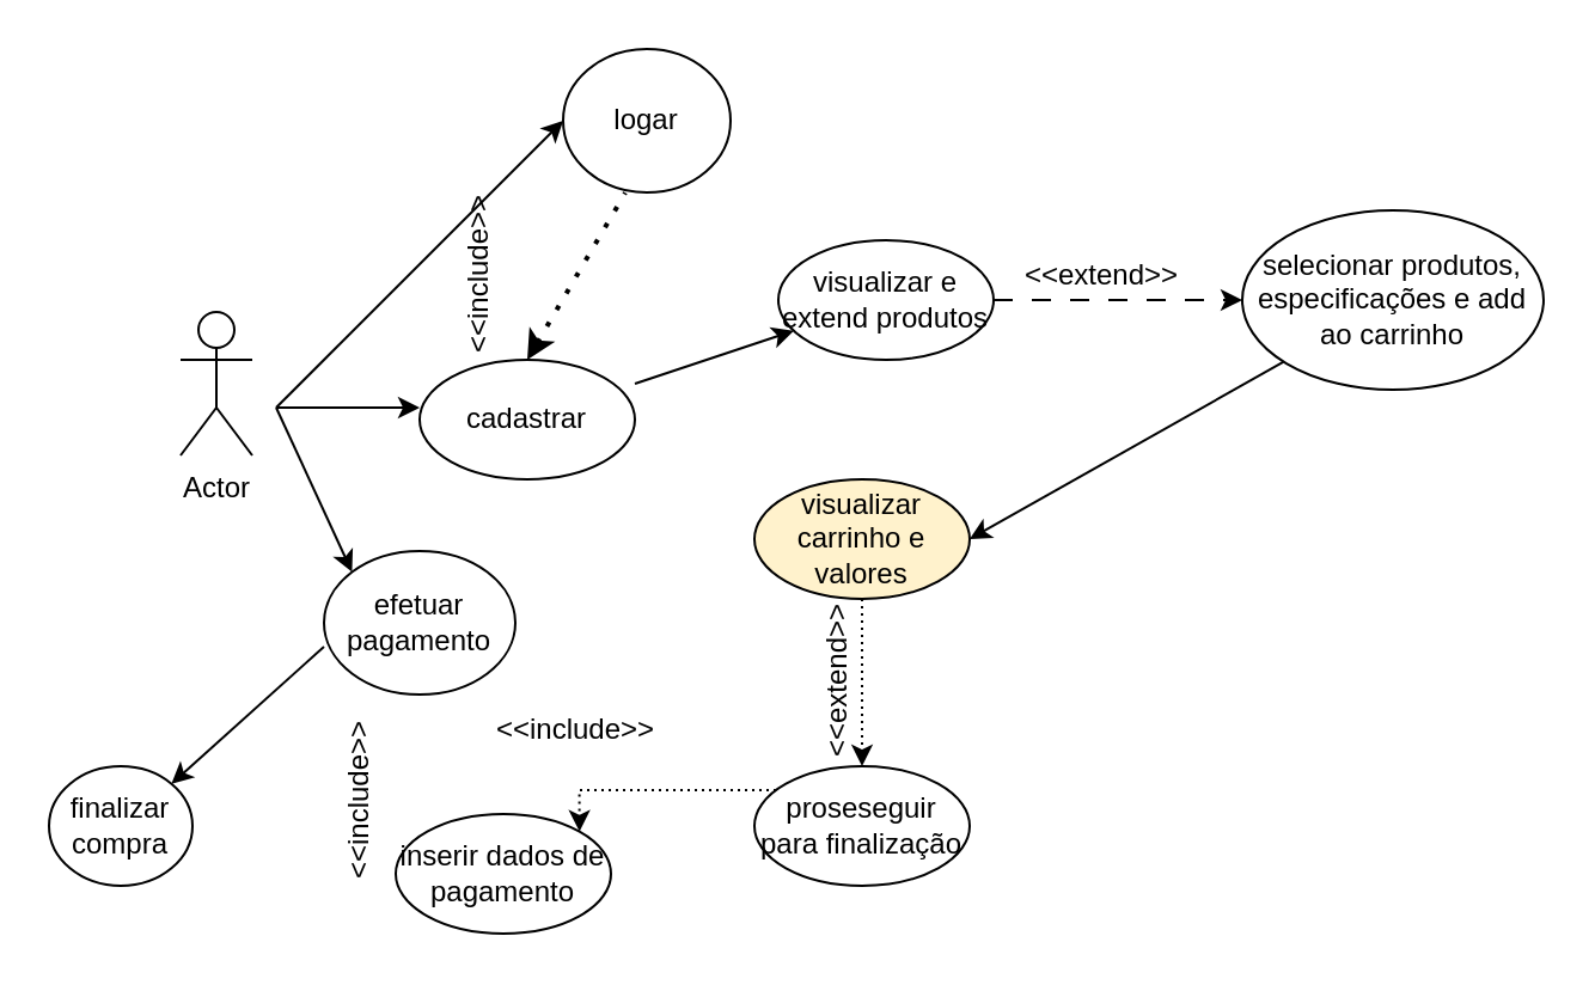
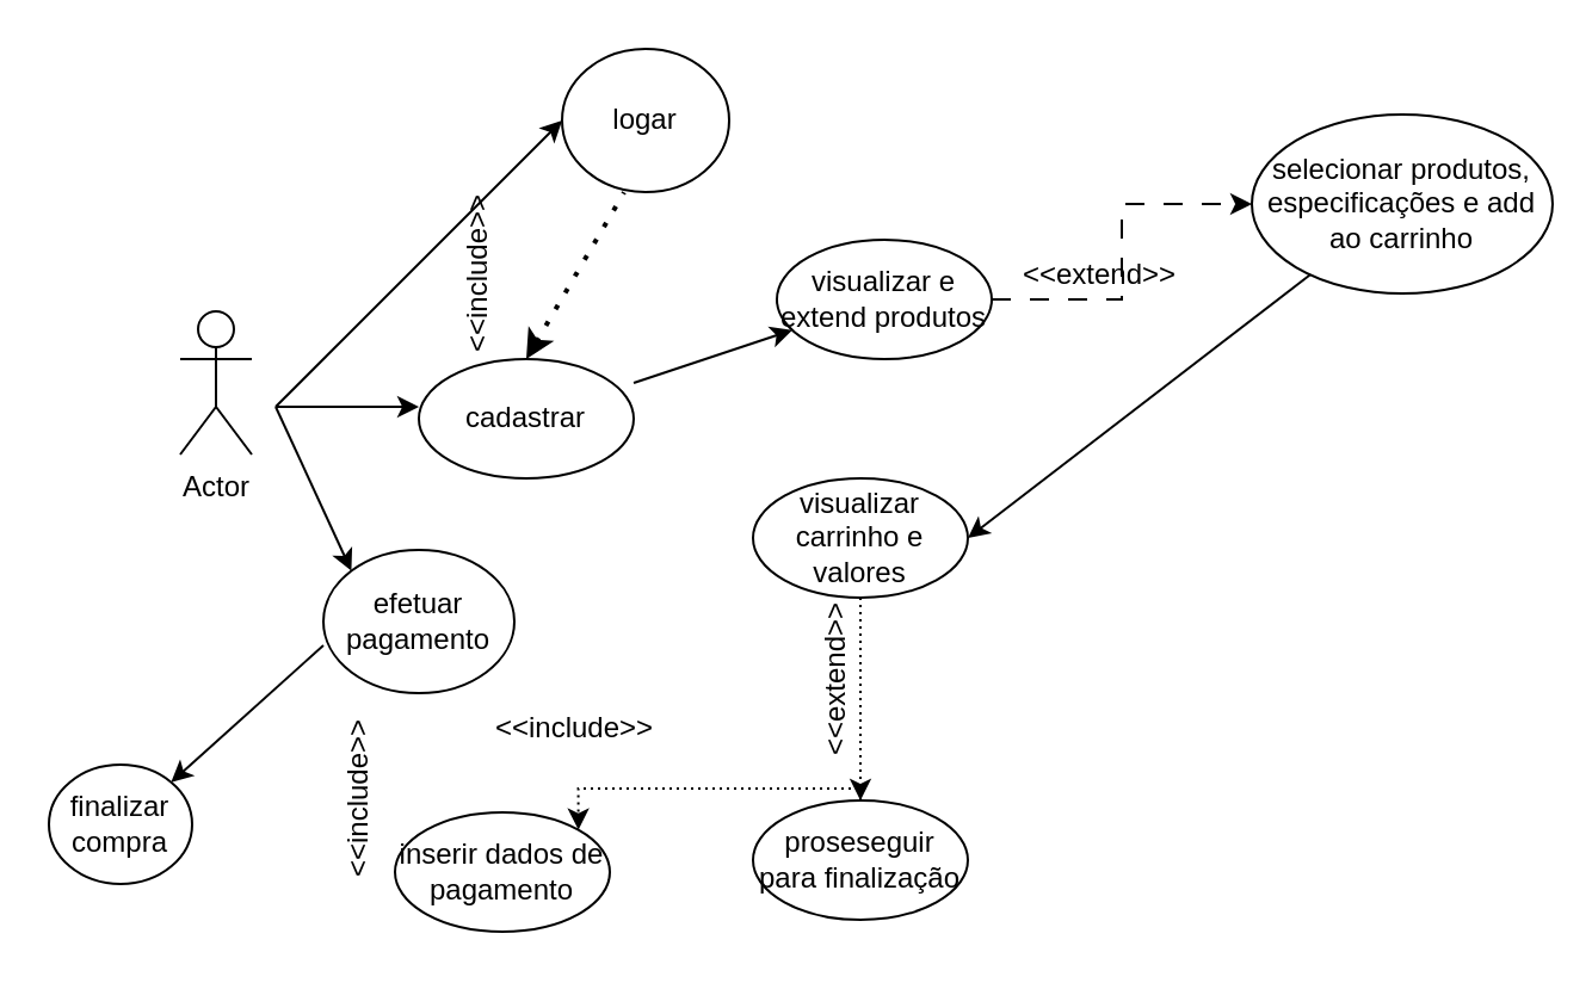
- <mxCell id="7" value="selecionar produtos, especificações e add ao carrinho" style="ellipse;whiteSpace=wrap;html=1;" vertex="1" parent="1"><mxGeometry x="519" y="87.5" width="126" height="75" as="geometry" /></mxCell>
+ <mxCell id="7" value="selecionar produtos, especificações e add ao carrinho" style="ellipse;whiteSpace=wrap;html=1;" vertex="1" parent="1"><mxGeometry x="524" y="47.5" width="126" height="75" as="geometry" /></mxCell>
- <mxCell id="18" value="visualizar carrinho e valores" style="ellipse;whiteSpace=wrap;html=1;fillColor=#fff2cc;" vertex="1" parent="1"><mxGeometry x="315" y="200" width="90" height="50" as="geometry" /></mxCell>
+ <mxCell id="18" value="visualizar carrinho e valores" style="ellipse;whiteSpace=wrap;html=1;" vertex="1" parent="1"><mxGeometry x="315" y="200" width="90" height="50" as="geometry" /></mxCell>
- <mxCell id="9" value="proseseguir para finalização" style="ellipse;whiteSpace=wrap;html=1;" vertex="1" parent="1"><mxGeometry x="315" y="320" width="90" height="50" as="geometry" /></mxCell>
+ <mxCell id="9" value="proseseguir para finalização" style="ellipse;whiteSpace=wrap;html=1;" vertex="1" parent="1"><mxGeometry x="315" y="335" width="90" height="50" as="geometry" /></mxCell>
